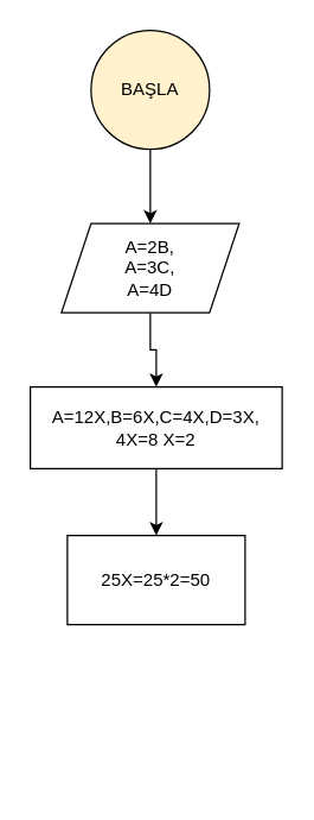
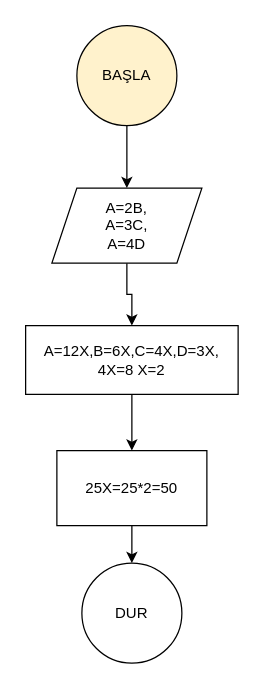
+ <mxCell id="9" value="" style="edgeStyle=orthogonalEdgeStyle;rounded=0;orthogonalLoop=1;jettySize=auto;html=1;" edge="1" parent="1" source="10" target="2"><mxGeometry relative="1" as="geometry" /></mxCell>
+ <mxCell id="2" value="DUR" style="ellipse;whiteSpace=wrap;html=1;aspect=fixed;" vertex="1" parent="1"><mxGeometry x="65" y="450" width="80" height="80" as="geometry" /></mxCell>
